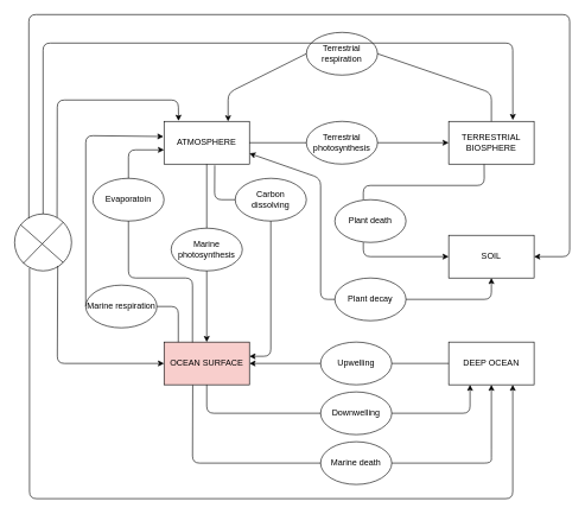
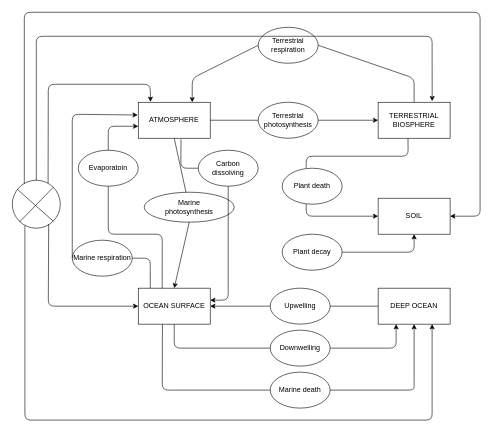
- <mxCell id="46" value="" style="endArrow=classic;html=1;entryX=1;entryY=0.75;entryDx=0;entryDy=0;exitX=0;exitY=0.5;exitDx=0;exitDy=0;" edge="1" parent="1" source="44" target="3"><mxGeometry width="50" height="50" relative="1" as="geometry"><mxPoint x="450" y="410" as="sourcePoint" /><mxPoint x="460" y="340" as="targetPoint" /><Array as="points"><mxPoint x="450" y="420" /><mxPoint x="450" y="250" /></Array></mxGeometry></mxCell>
- <mxCell id="13" value="&lt;div&gt;&lt;span class=&quot;fontstyle0&quot;&gt;Marine&lt;/span&gt;&lt;/div&gt;&lt;div&gt;&lt;span class=&quot;fontstyle0&quot;&gt;photosynthesis&lt;/span&gt; &lt;br/&gt;&lt;/div&gt;" style="ellipse;whiteSpace=wrap;html=1;" vertex="1" parent="1"><mxGeometry x="240" y="320" width="100" height="60" as="geometry" /></mxCell>
+ <mxCell id="13" value="&lt;div&gt;&lt;span class=&quot;fontstyle0&quot;&gt;Marine&lt;/span&gt;&lt;/div&gt;&lt;div&gt;&lt;span class=&quot;fontstyle0&quot;&gt;photosynthesis&lt;/span&gt; &lt;br/&gt;&lt;/div&gt;" style="ellipse;whiteSpace=wrap;html=1;" vertex="1" parent="1"><mxGeometry x="240" y="320" width="150" height="50" as="geometry" /></mxCell>
- <mxCell id="4" value="OCEAN SURFACE" style="rounded=0;whiteSpace=wrap;html=1;fillColor=#f8cecc;" vertex="1" parent="1"><mxGeometry x="230" y="480" width="120" height="60" as="geometry" /></mxCell>
+ <mxCell id="4" value="OCEAN SURFACE" style="rounded=0;whiteSpace=wrap;html=1;" vertex="1" parent="1"><mxGeometry x="230" y="480" width="120" height="60" as="geometry" /></mxCell>
